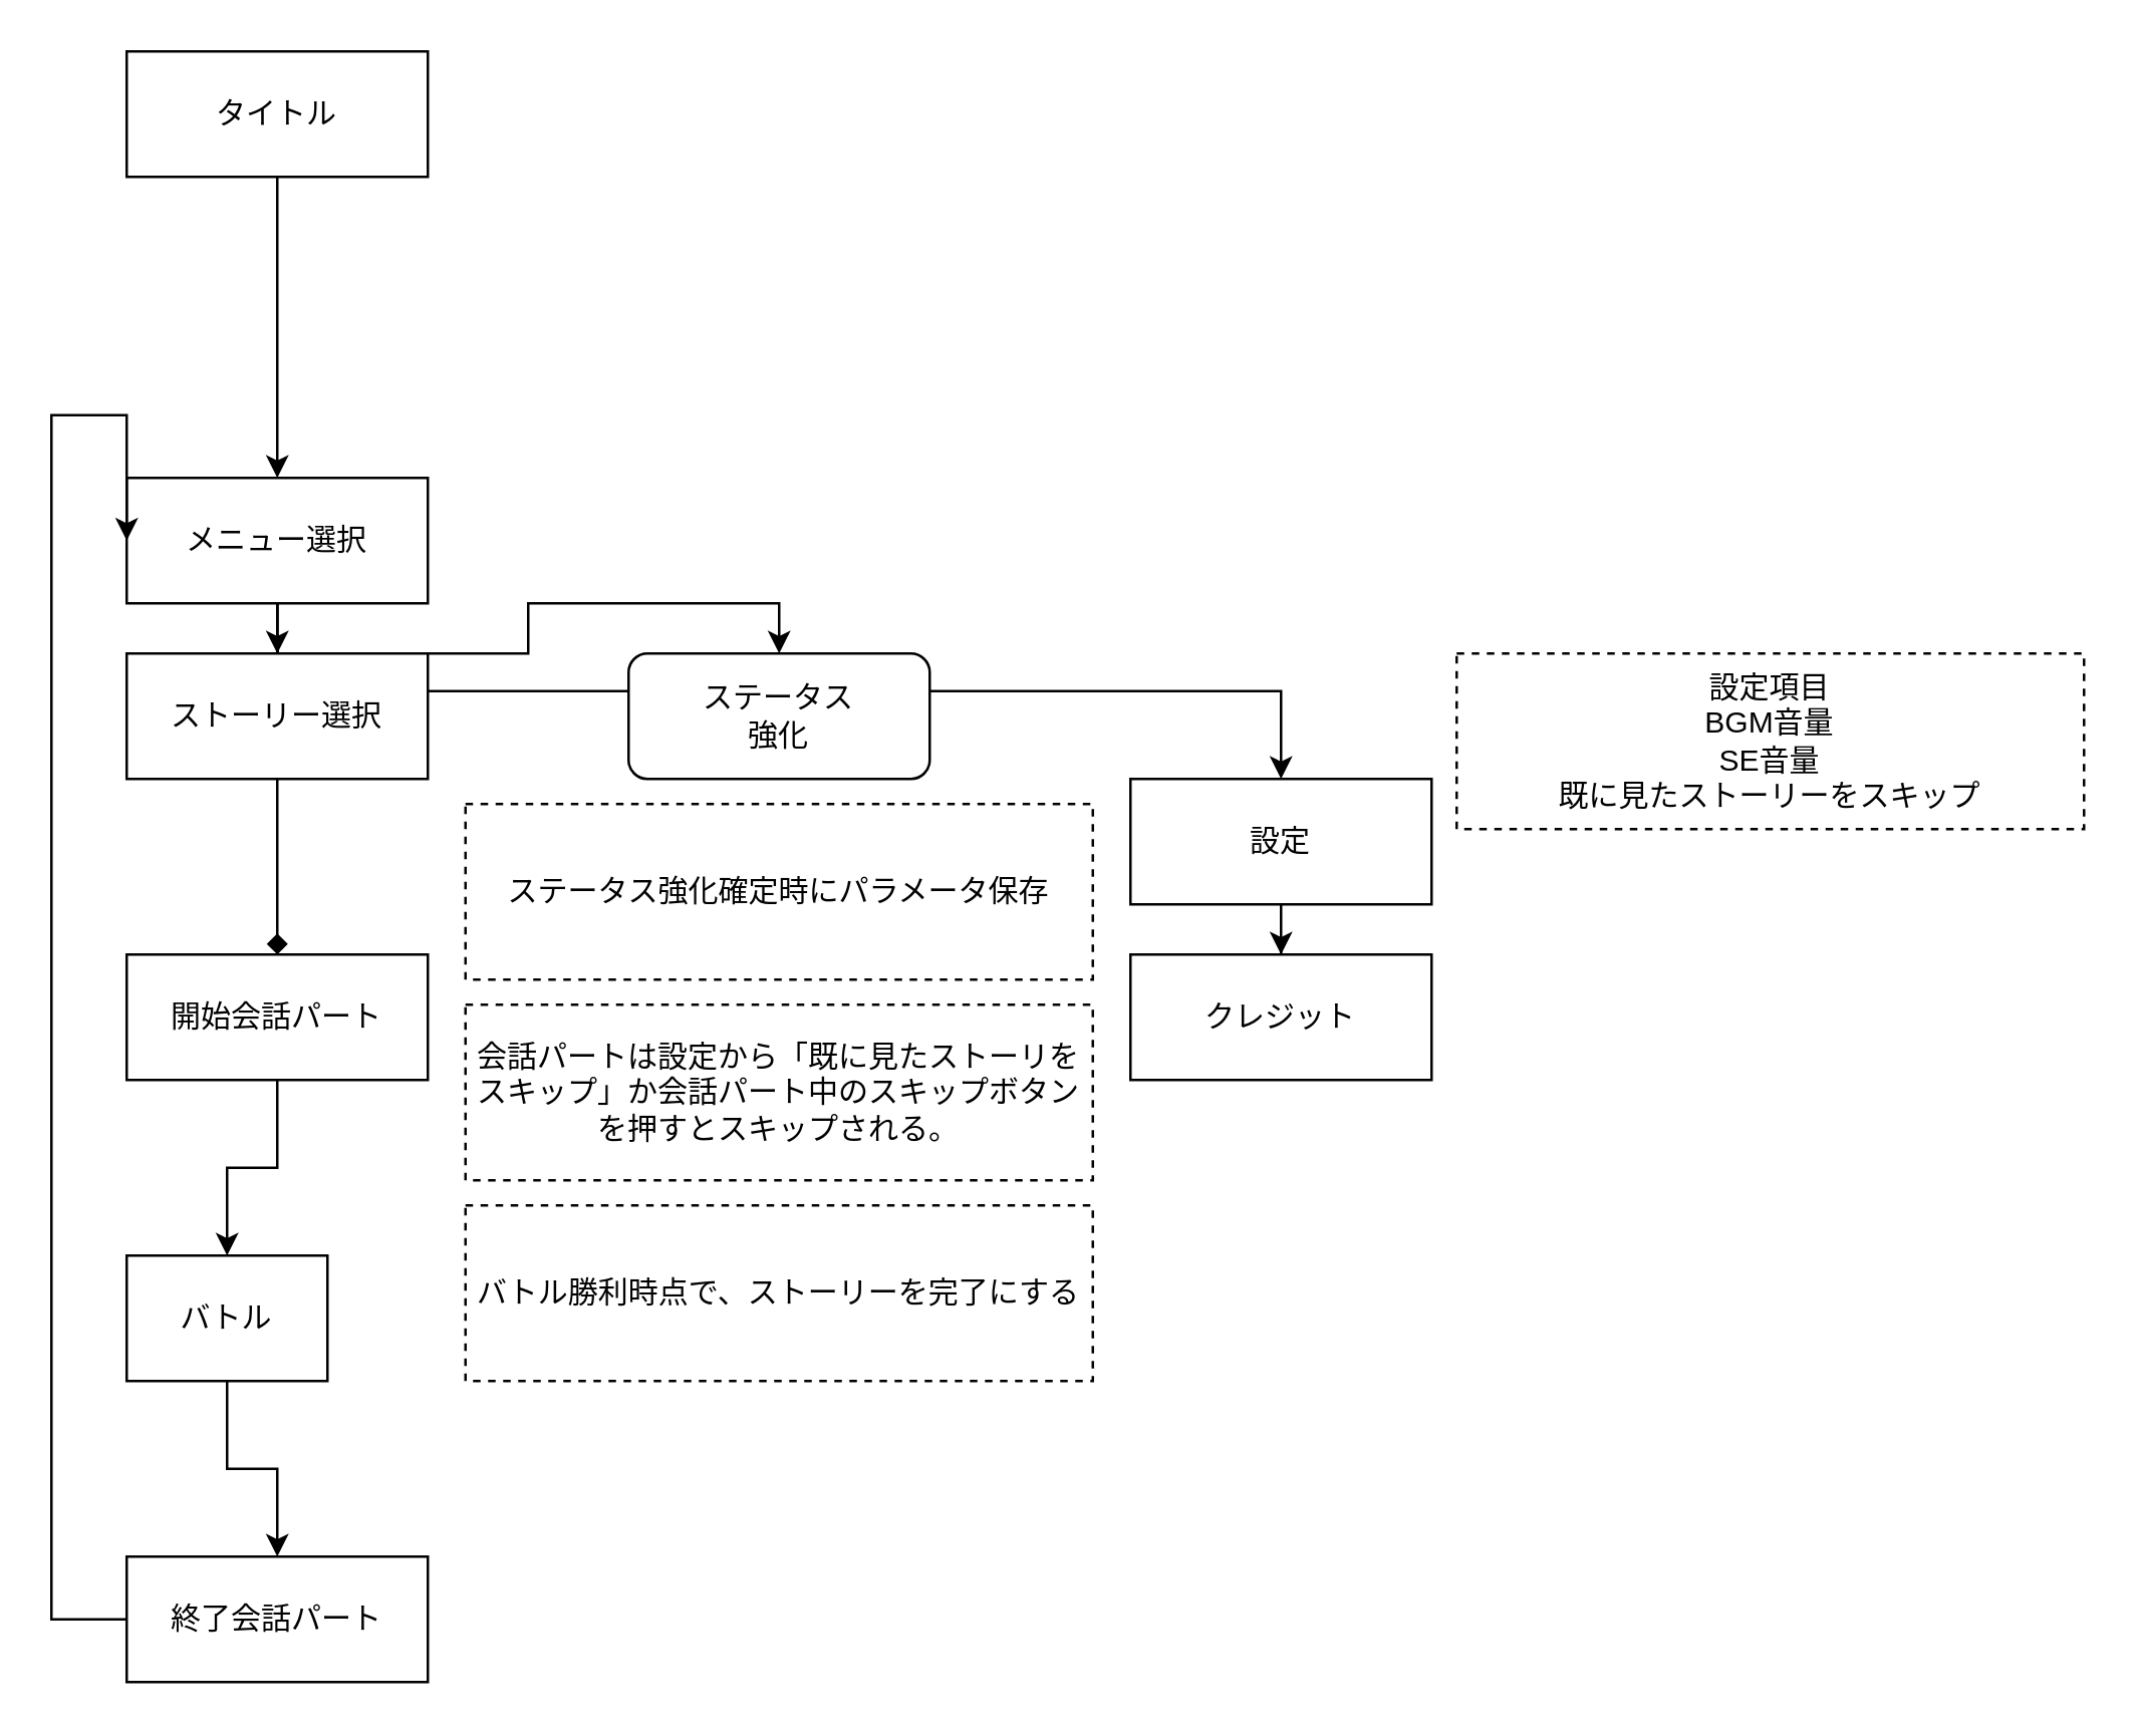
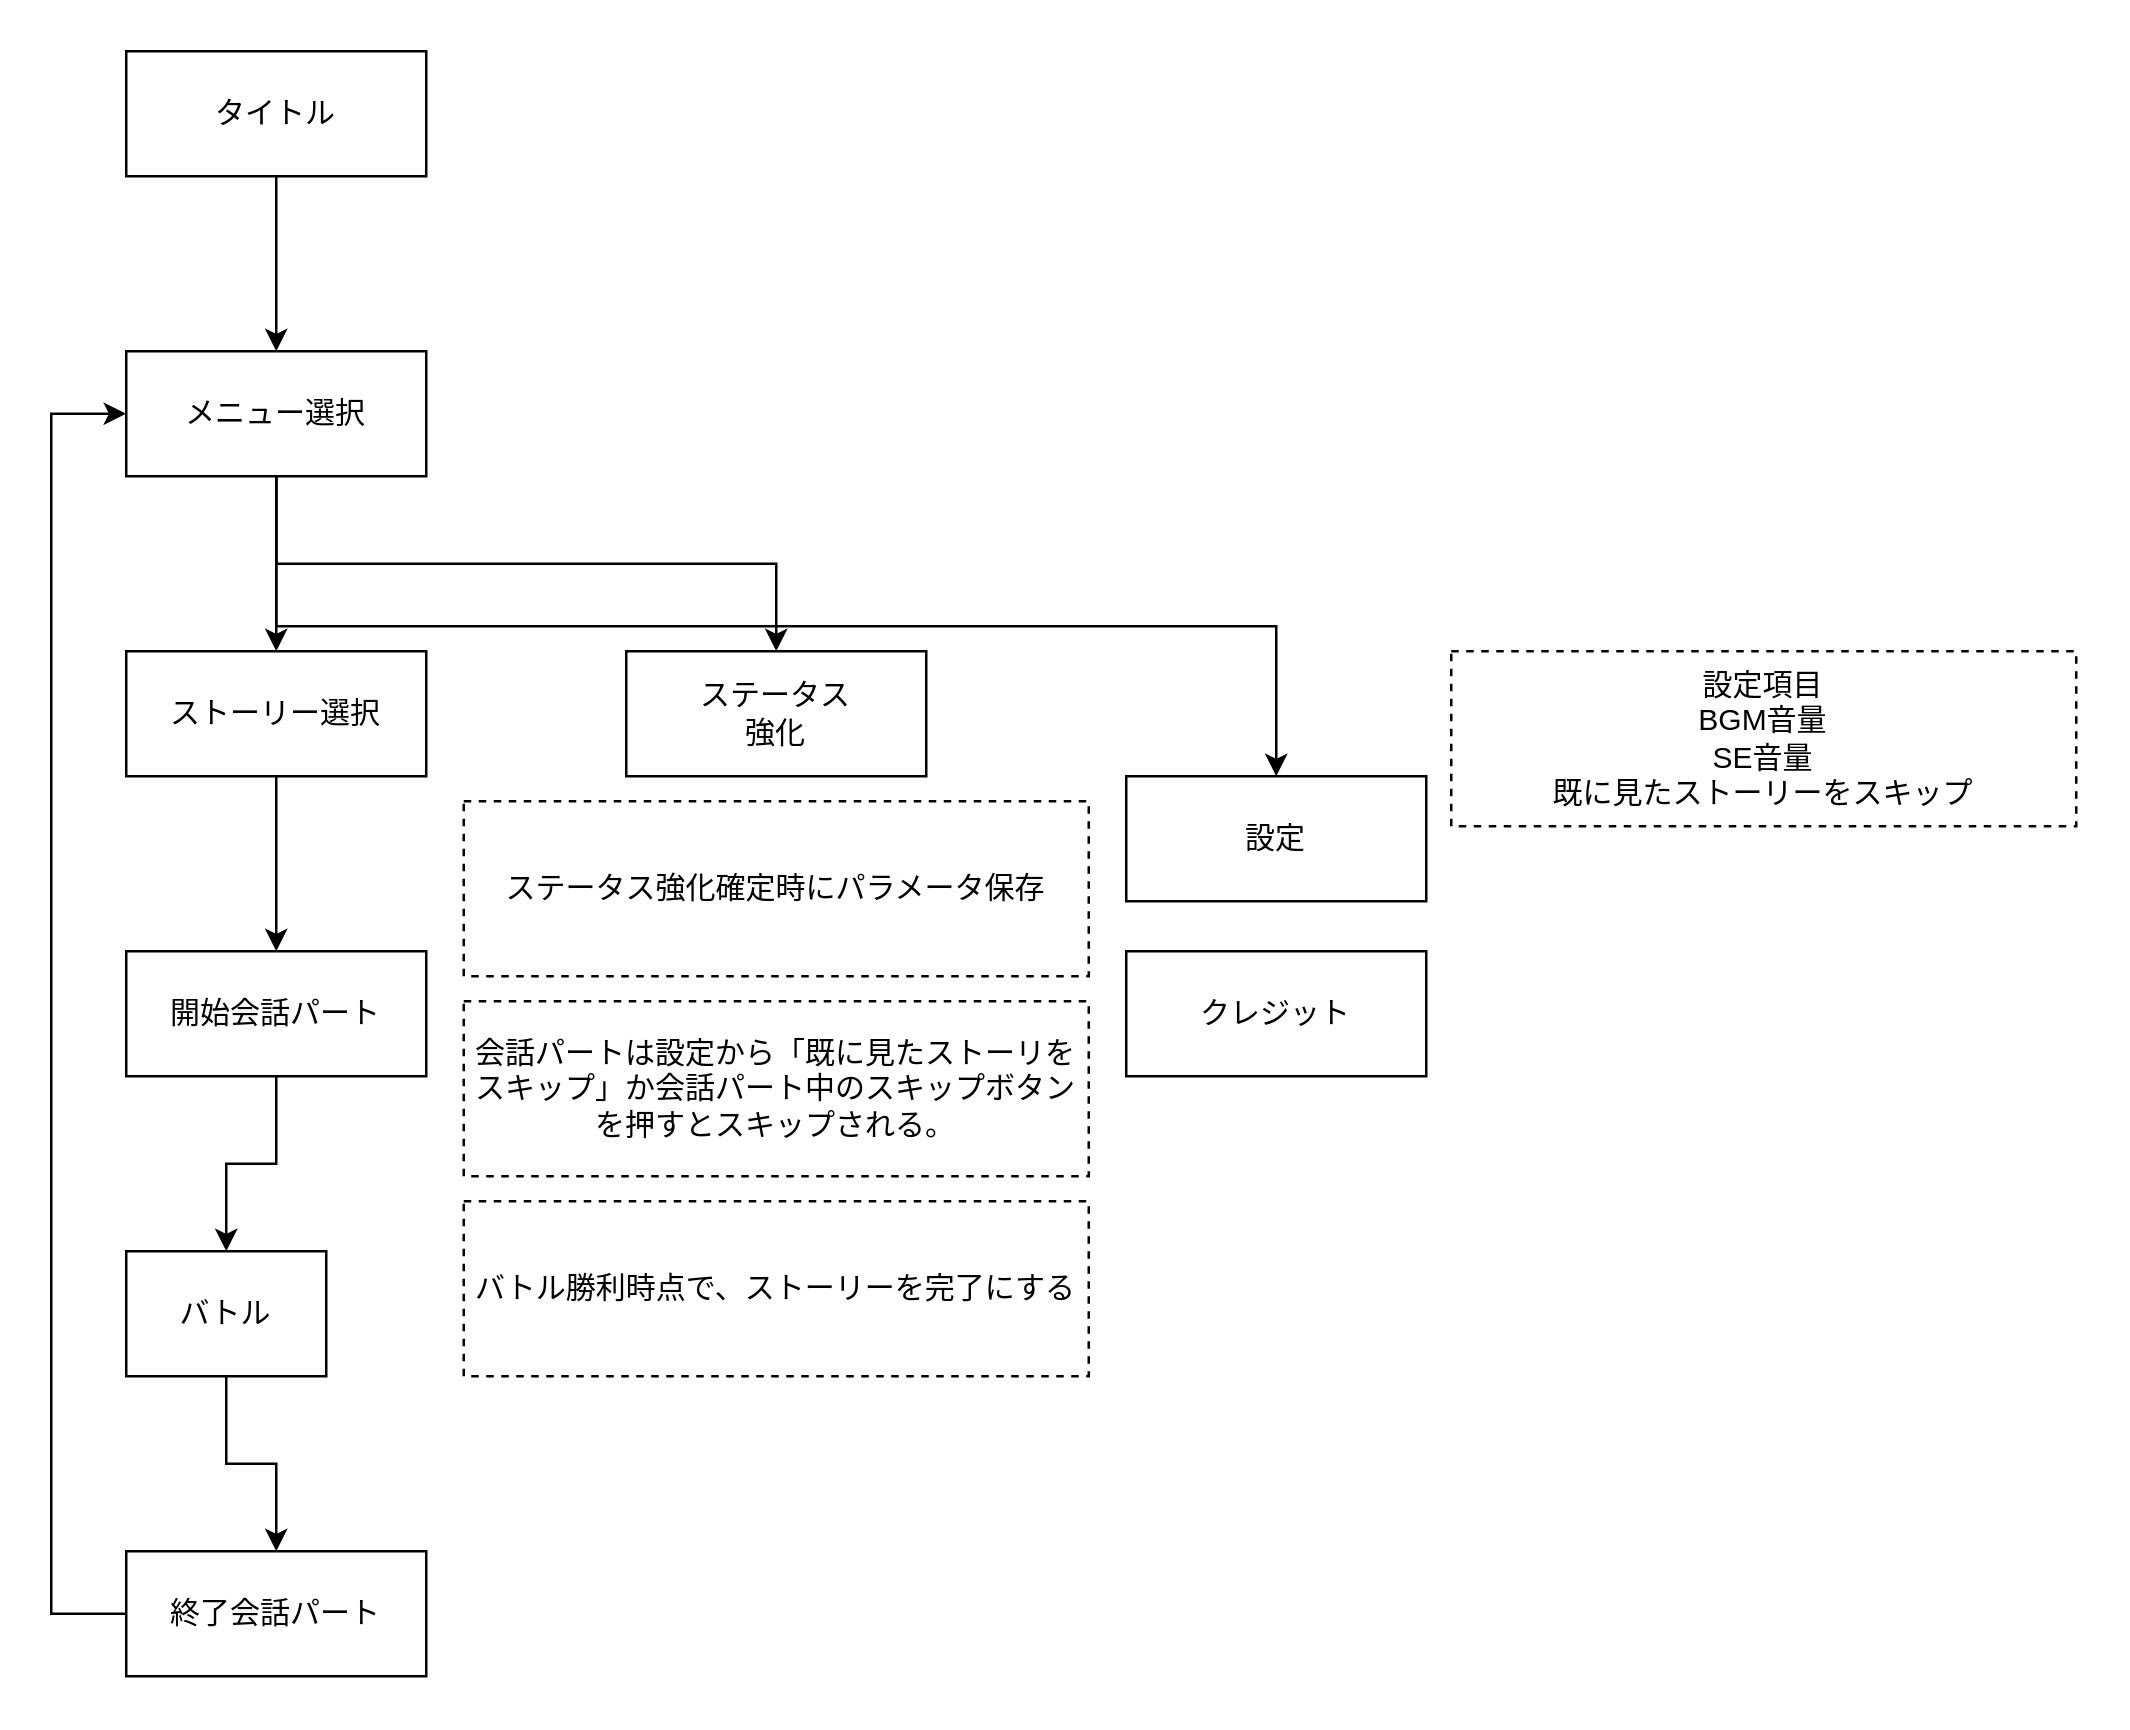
- <mxCell id="7" value="メニュー選択" style="rounded=0;whiteSpace=wrap;html=1;" vertex="1" parent="1"><mxGeometry x="50" y="190" width="120" height="50" as="geometry" /></mxCell>
+ <mxCell id="7" value="メニュー選択" style="rounded=0;whiteSpace=wrap;html=1;" vertex="1" parent="1"><mxGeometry x="50" y="140" width="120" height="50" as="geometry" /></mxCell>
- <mxCell id="10" value="ステータス&lt;br&gt;強化" style="whiteSpace=wrap;html=1;rounded=1;" vertex="1" parent="1"><mxGeometry x="250" y="260" width="120" height="50" as="geometry" /></mxCell>
+ <mxCell id="10" value="ステータス&lt;br&gt;強化" style="rounded=0;whiteSpace=wrap;html=1;" vertex="1" parent="1"><mxGeometry x="250" y="260" width="120" height="50" as="geometry" /></mxCell>
- <mxCell id="8" value="" style="edgeStyle=orthogonalEdgeStyle;rounded=0;orthogonalLoop=1;jettySize=auto;html=1;endArrow=diamond;" edge="1" parent="1" source="9" target="15"><mxGeometry relative="1" as="geometry" /></mxCell>
+ <mxCell id="8" value="" style="edgeStyle=orthogonalEdgeStyle;rounded=0;orthogonalLoop=1;jettySize=auto;html=1;" edge="1" parent="1" source="9" target="15"><mxGeometry relative="1" as="geometry" /></mxCell>
- <mxCell id="11" value="" style="edgeStyle=orthogonalEdgeStyle;rounded=0;orthogonalLoop=1;jettySize=auto;html=1;" edge="1" parent="1" source="12" target="13"><mxGeometry relative="1" as="geometry" /></mxCell>
